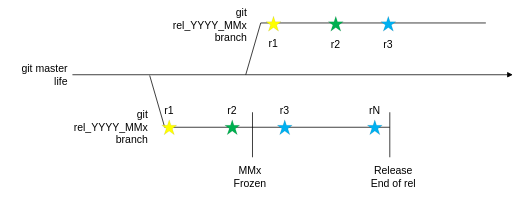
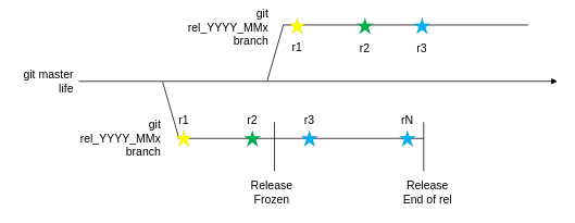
- <mxCell id="20" value="&lt;font style=&quot;font-size: 14px; color: rgb(0, 0, 0); direction: ltr; letter-spacing: 0px; line-height: 120%; opacity: 1;&quot;&gt;MMx&lt;br style=&quot;font-size: 14px;&quot;&gt;Frozen&lt;br style=&quot;font-size: 14px;&quot;&gt;&lt;/font&gt;" style="verticalAlign=middle;align=center;vsdxID=31;fillColor=none;gradientColor=none;shape=stencil(nZBLDoAgDERP0z3SIyjew0SURgSD+Lu9kMZoXLhwN9O+tukAlrNpJg1SzDH4QW/URgNYgZTkjA4UkwJUgGXng+6DX1zLfmoymdXo17xh5zmRJ6Q42BWCfc2oJfdAr+Yv+AP9Cb7OJ3H/2JG1HNGz/84klThPVCc=);strokeColor=none;flipV=1;labelBackgroundColor=none;rounded=0;html=1;whiteSpace=wrap;fontFamily=Helvetica;fontSize=14;" parent="1" vertex="1"><mxGeometry x="290" y="219" width="86" height="32" as="geometry" /></mxCell>
+ <mxCell id="20" value="&lt;font style=&quot;font-size: 14px; color: rgb(0, 0, 0); direction: ltr; letter-spacing: 0px; line-height: 120%; opacity: 1;&quot;&gt;Release&lt;br style=&quot;font-size: 14px;&quot;&gt;Frozen&lt;br style=&quot;font-size: 14px;&quot;&gt;&lt;/font&gt;" style="verticalAlign=middle;align=center;vsdxID=31;fillColor=none;gradientColor=none;shape=stencil(nZBLDoAgDERP0z3SIyjew0SURgSD+Lu9kMZoXLhwN9O+tukAlrNpJg1SzDH4QW/URgNYgZTkjA4UkwJUgGXng+6DX1zLfmoymdXo17xh5zmRJ6Q42BWCfc2oJfdAr+Yv+AP9Cb7OJ3H/2JG1HNGz/84klThPVCc=);strokeColor=none;flipV=1;labelBackgroundColor=none;rounded=0;html=1;whiteSpace=wrap;fontFamily=Helvetica;fontSize=14;" parent="1" vertex="1"><mxGeometry x="290" y="219" width="86" height="32" as="geometry" /></mxCell>
